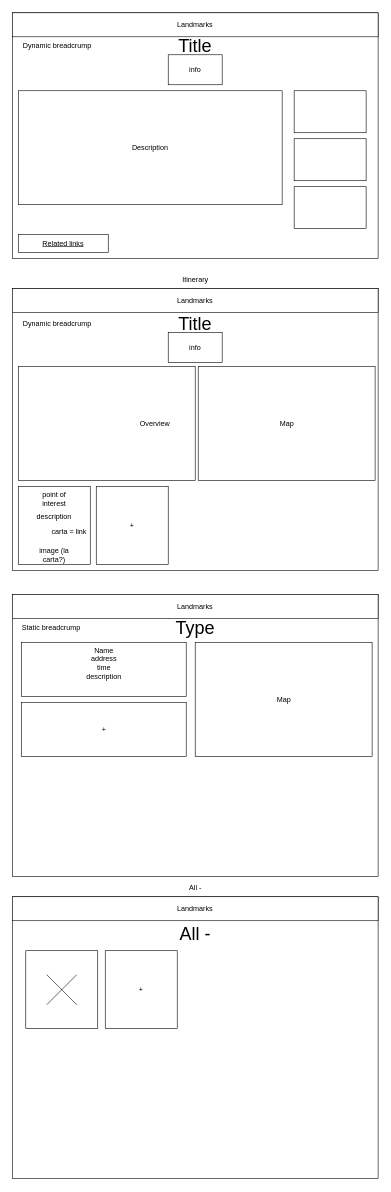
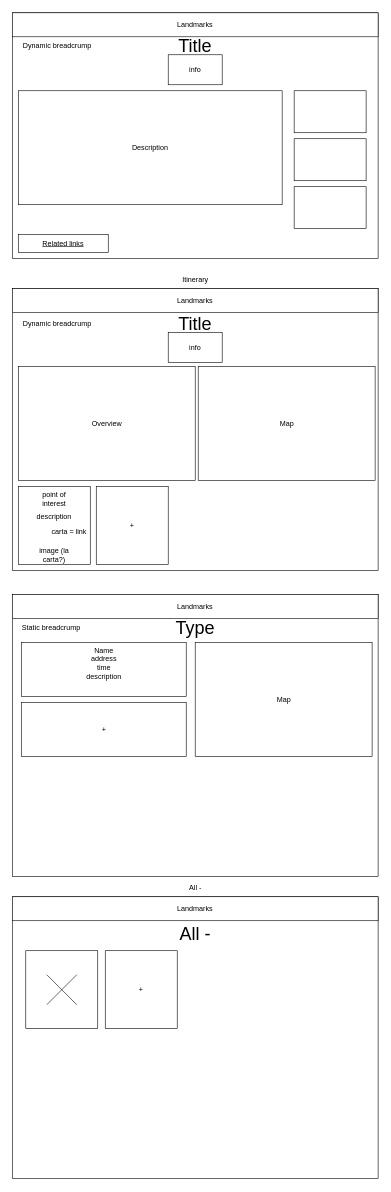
- <mxCell id="25" value="Overview" style="text;html=1;strokeColor=none;fillColor=none;align=center;verticalAlign=middle;whiteSpace=wrap;rounded=0;fontSize=12;" vertex="1" parent="1"><mxGeometry x="227.5" y="690" width="60" height="30" as="geometry" /></mxCell>
+ <mxCell id="25" value="Overview" style="text;html=1;strokeColor=none;fillColor=none;align=center;verticalAlign=middle;whiteSpace=wrap;rounded=0;fontSize=12;" vertex="1" parent="1"><mxGeometry x="147.5" y="690" width="60" height="30" as="geometry" /></mxCell>
